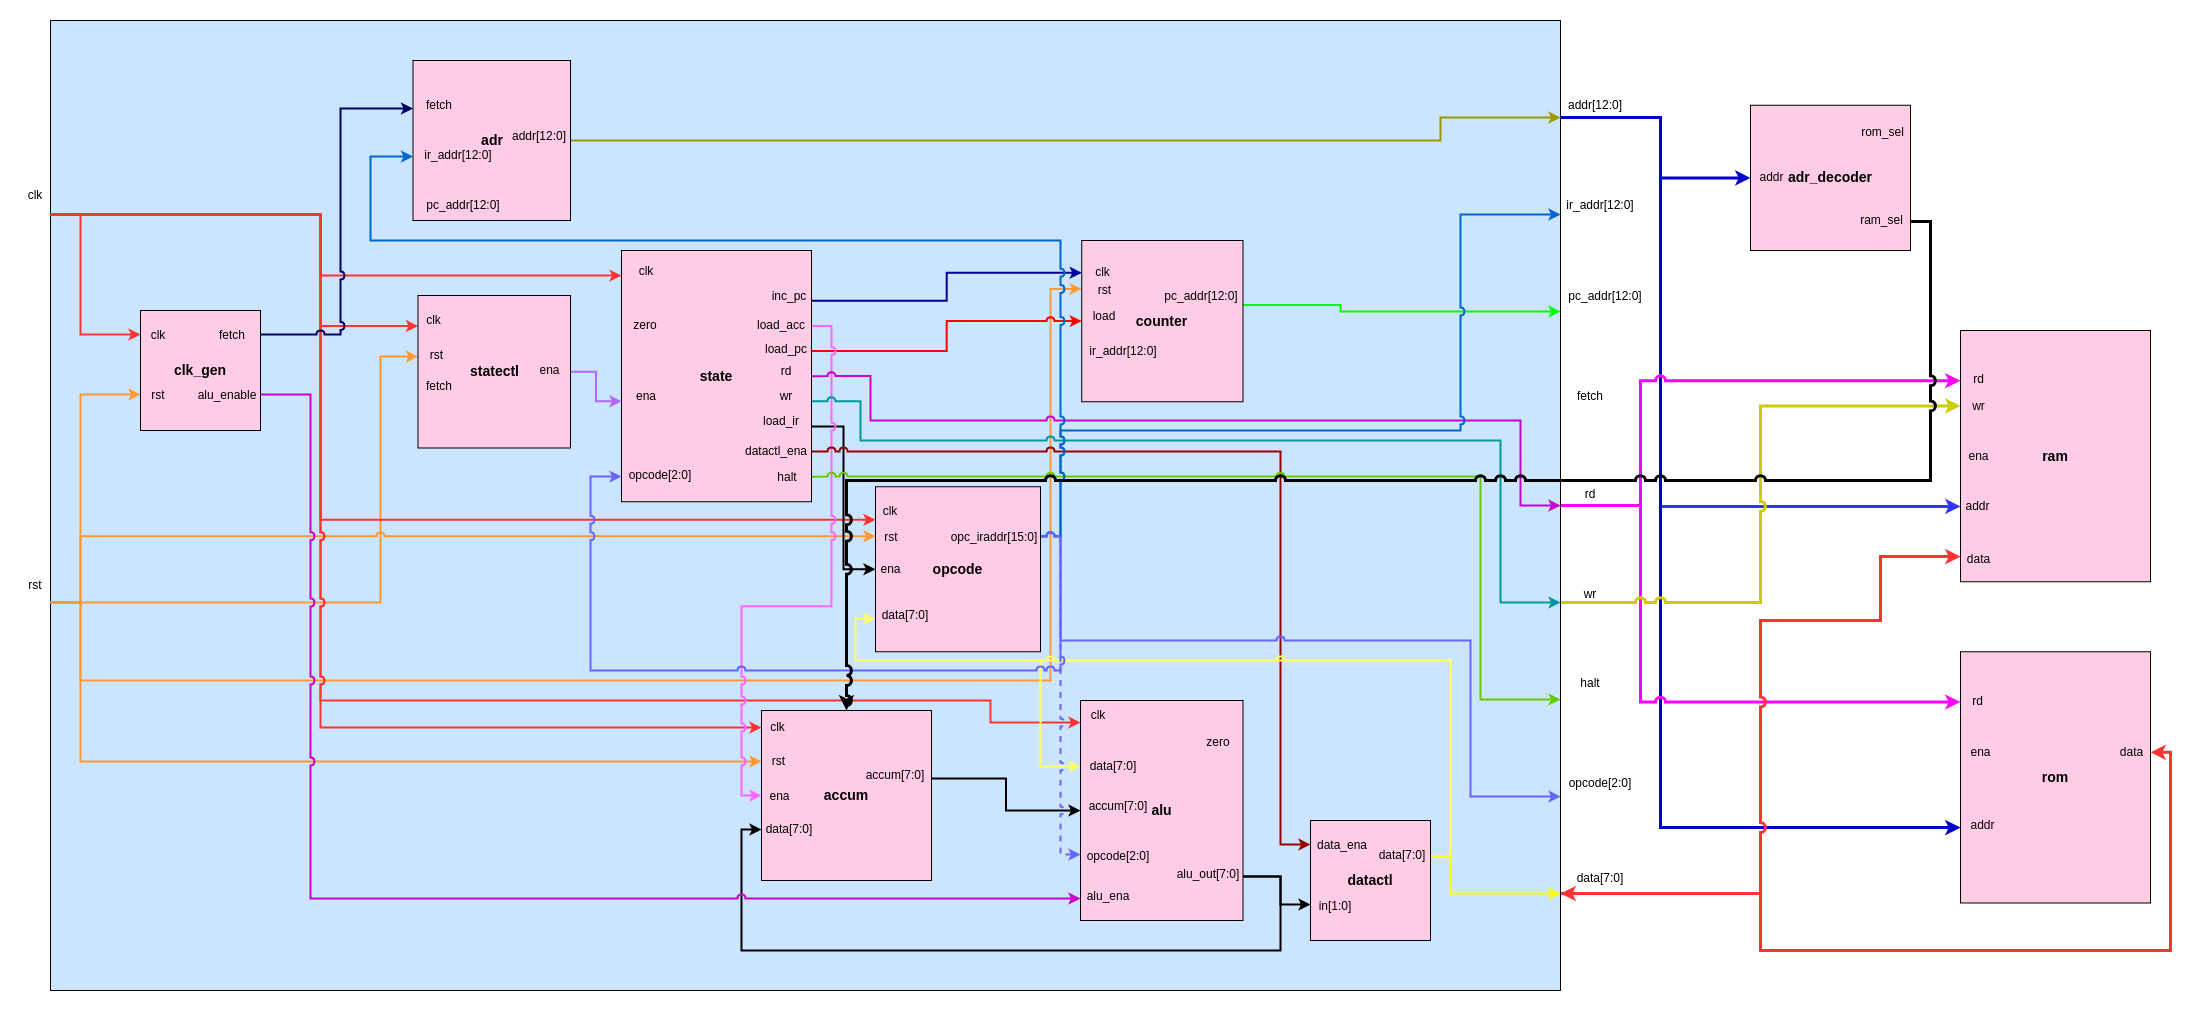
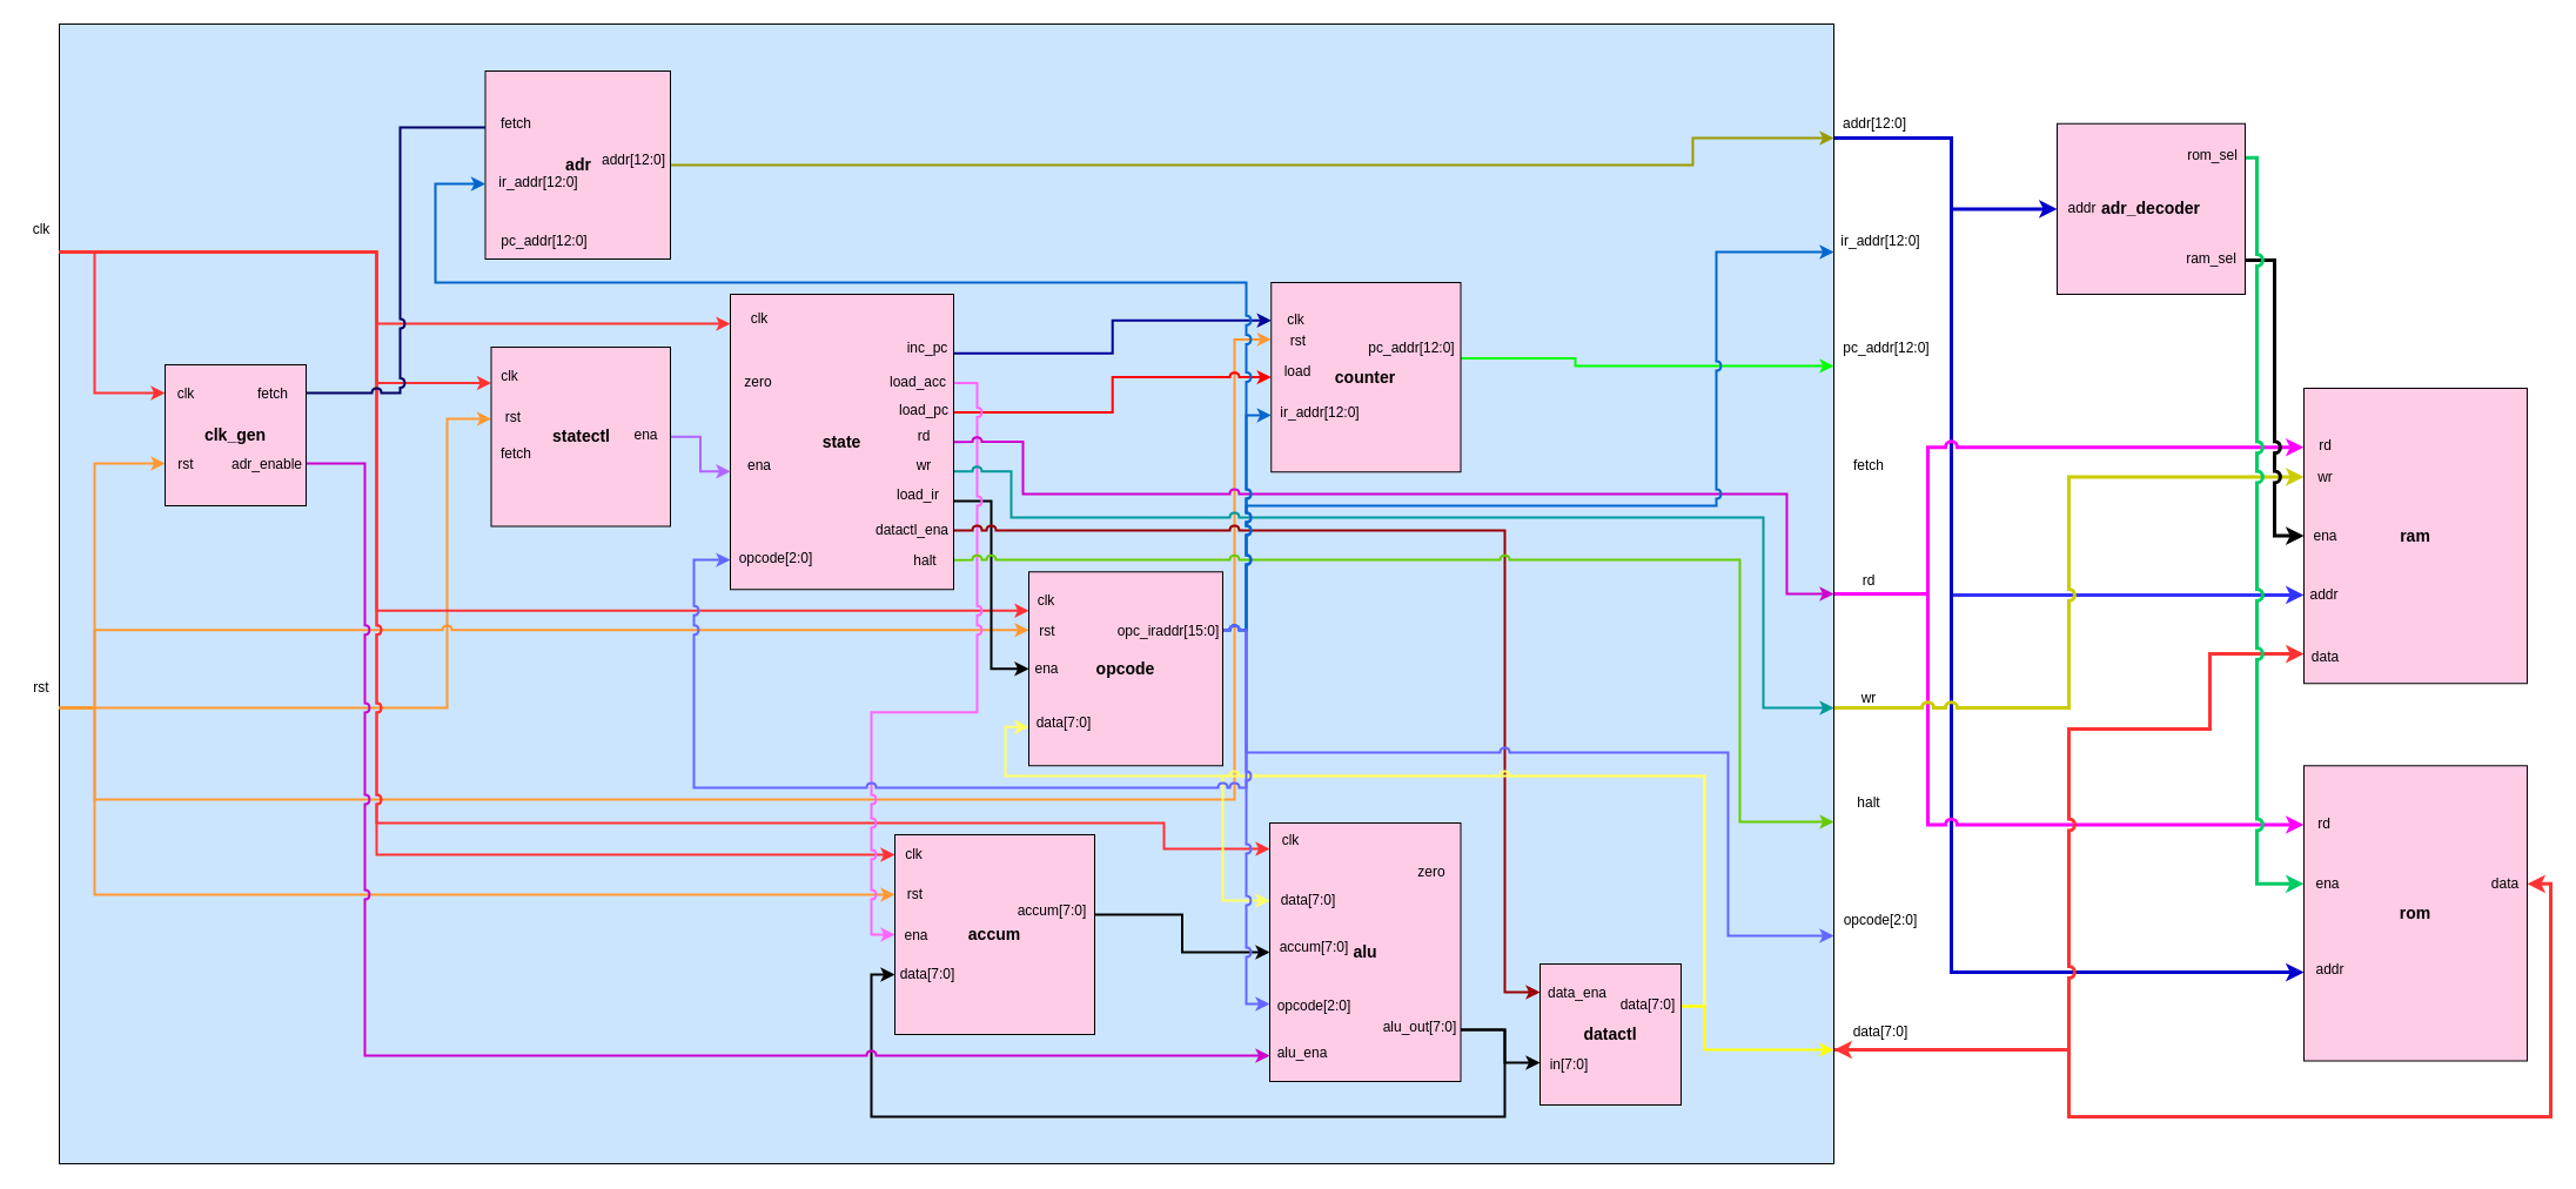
- <mxCell id="37" style="edgeStyle=orthogonalEdgeStyle;rounded=0;orthogonalLoop=1;jettySize=auto;html=1;exitX=1;exitY=0.2;exitDx=0;exitDy=0;entryX=0;entryY=0.3;entryDx=0;entryDy=0;strokeWidth=2;jumpStyle=arc;strokeColor=#000066;" parent="1" source="38" target="23" edge="1"><mxGeometry relative="1" as="geometry"><Array as="points"><mxPoint x="340" y="334" /><mxPoint x="340" y="108" /></Array></mxGeometry></mxCell>
+ <mxCell id="37" style="edgeStyle=orthogonalEdgeStyle;rounded=0;orthogonalLoop=1;jettySize=auto;html=1;exitX=1;exitY=0.2;exitDx=0;exitDy=0;entryX=0;entryY=0.3;entryDx=0;entryDy=0;strokeWidth=2;jumpStyle=arc;strokeColor=#000066;endArrow=none;" parent="1" source="38" target="23" edge="1"><mxGeometry relative="1" as="geometry"><Array as="points"><mxPoint x="340" y="334" /><mxPoint x="340" y="108" /></Array></mxGeometry></mxCell>
+ <mxCell id="95" style="edgeStyle=orthogonalEdgeStyle;rounded=0;orthogonalLoop=1;jettySize=auto;html=1;exitX=1;exitY=0.3;exitDx=0;exitDy=0;entryX=0;entryY=0.7;entryDx=0;entryDy=0;strokeWidth=2;jumpStyle=arc;strokeColor=#0066CC;" parent="1" source="99" target="62" edge="1"><mxGeometry relative="1" as="geometry"><Array as="points"><mxPoint x="1060" y="536" /><mxPoint x="1060" y="353" /></Array></mxGeometry></mxCell>
- <mxCell id="42" value="alu_enable" style="text;html=1;strokeColor=none;fillColor=none;align=center;verticalAlign=middle;whiteSpace=wrap;rounded=0;" parent="1" vertex="1"><mxGeometry x="212" y="390" width="30" height="10" as="geometry" /></mxCell>
+ <mxCell id="42" value="adr_enable" style="text;html=1;strokeColor=none;fillColor=none;align=center;verticalAlign=middle;whiteSpace=wrap;rounded=0;" parent="1" vertex="1"><mxGeometry x="212" y="390" width="30" height="10" as="geometry" /></mxCell>
+ <mxCell id="128" style="edgeStyle=orthogonalEdgeStyle;rounded=0;orthogonalLoop=1;jettySize=auto;html=1;exitX=1;exitY=0.2;exitDx=0;exitDy=0;entryX=0;entryY=0.4;entryDx=0;entryDy=0;strokeWidth=3;jumpStyle=arc;strokeColor=#00CC66;" edge="1" parent="1" source="129" target="117"><mxGeometry relative="1" as="geometry"><Array as="points"><mxPoint x="1920" y="134" /><mxPoint x="1920" y="752" /></Array></mxGeometry></mxCell>
- <mxCell id="127" style="edgeStyle=orthogonalEdgeStyle;rounded=0;orthogonalLoop=1;jettySize=auto;html=1;exitX=1;exitY=0.8;exitDx=0;exitDy=0;strokeWidth=3;jumpStyle=arc;" edge="1" parent="1" source="129" target="55"><mxGeometry relative="1" as="geometry" /></mxCell>
+ <mxCell id="127" style="edgeStyle=orthogonalEdgeStyle;rounded=0;orthogonalLoop=1;jettySize=auto;html=1;exitX=1;exitY=0.8;exitDx=0;exitDy=0;entryX=0;entryY=0.5;entryDx=0;entryDy=0;strokeWidth=3;jumpStyle=arc;" edge="1" parent="1" source="129" target="116"><mxGeometry relative="1" as="geometry" /></mxCell>
- <mxCell id="93" style="edgeStyle=orthogonalEdgeStyle;rounded=0;orthogonalLoop=1;jettySize=auto;html=1;exitX=1;exitY=0.3;exitDx=0;exitDy=0;entryX=0;entryY=0.7;entryDx=0;entryDy=0;strokeWidth=2;strokeColor=#6666FF;jumpStyle=arc;dashed=1;" parent="1" source="99" target="26" edge="1"><mxGeometry relative="1" as="geometry" /></mxCell>
+ <mxCell id="93" style="edgeStyle=orthogonalEdgeStyle;rounded=0;orthogonalLoop=1;jettySize=auto;html=1;exitX=1;exitY=0.3;exitDx=0;exitDy=0;entryX=0;entryY=0.7;entryDx=0;entryDy=0;strokeWidth=2;strokeColor=#6666FF;jumpStyle=arc;" parent="1" source="99" target="26" edge="1"><mxGeometry relative="1" as="geometry" /></mxCell>
- <mxCell id="73" value="in[1:0]" style="text;html=1;strokeColor=none;fillColor=none;align=center;verticalAlign=middle;whiteSpace=wrap;rounded=0;" parent="1" vertex="1"><mxGeometry x="1320" y="901" width="30" height="10" as="geometry" /></mxCell>
+ <mxCell id="73" value="in[7:0]" style="text;html=1;strokeColor=none;fillColor=none;align=center;verticalAlign=middle;whiteSpace=wrap;rounded=0;" parent="1" vertex="1"><mxGeometry x="1320" y="901" width="30" height="10" as="geometry" /></mxCell>
